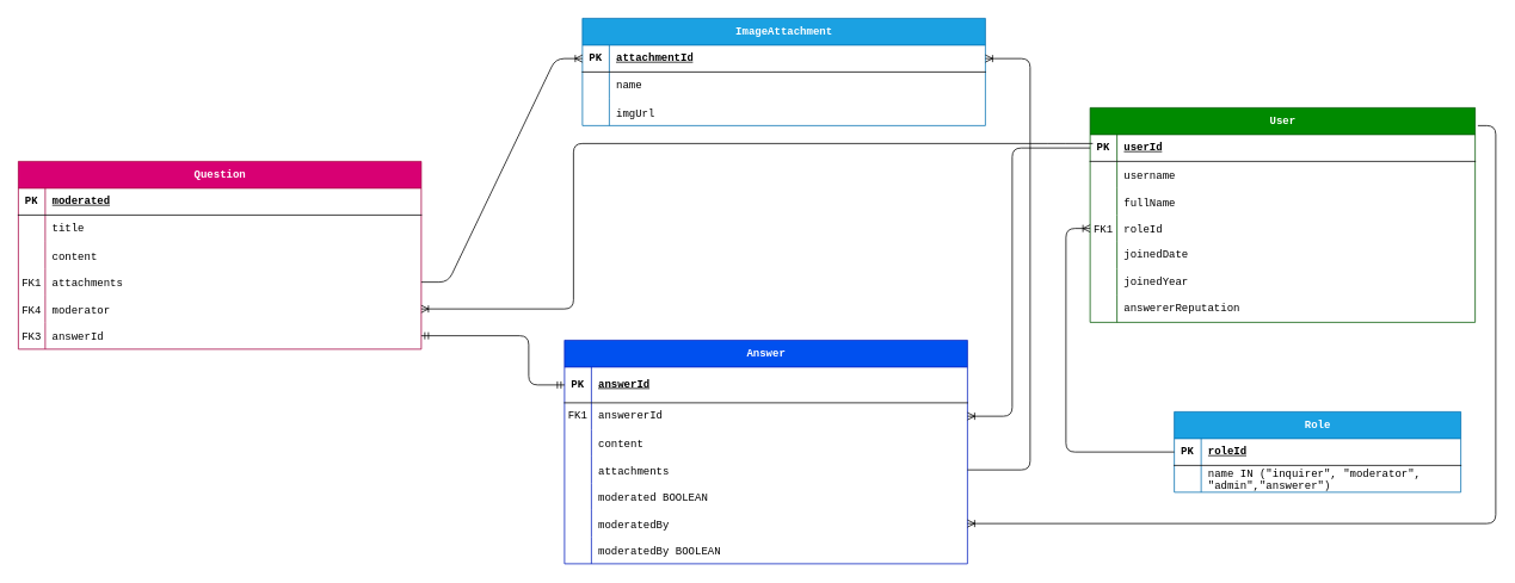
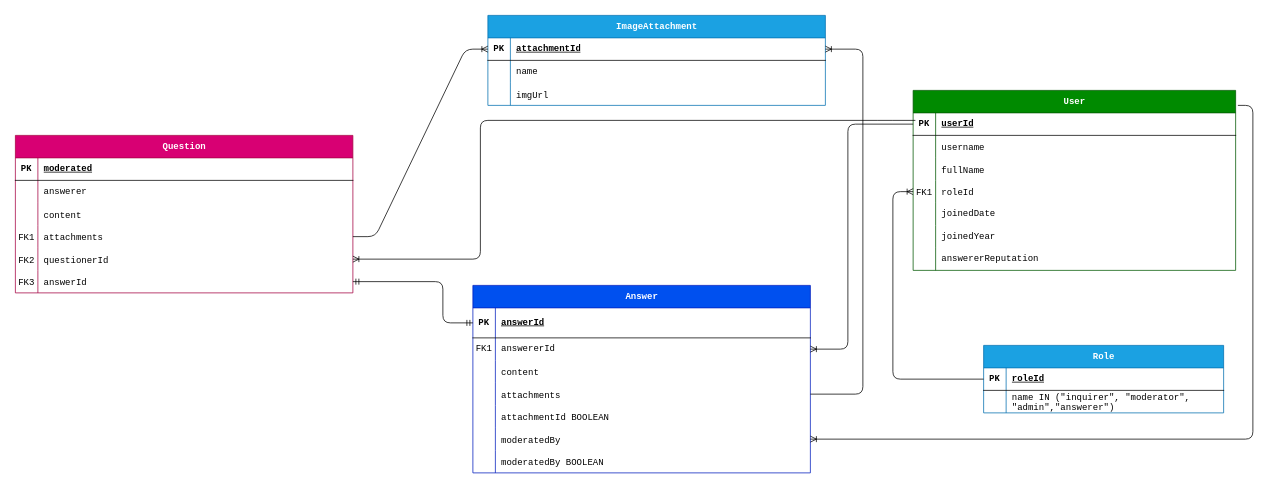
- <mxCell id="38" value="title" style="shape=partialRectangle;connectable=0;fillColor=none;top=0;left=0;bottom=0;right=0;align=left;spacingLeft=6;overflow=hidden;whiteSpace=wrap;html=1;fontFamily=Courier New;" vertex="1" parent="36"><mxGeometry x="30" width="420" height="30" as="geometry"><mxRectangle width="420" height="30" as="alternateBounds" /></mxGeometry></mxCell>
+ <mxCell id="38" value="answerer" style="shape=partialRectangle;connectable=0;fillColor=none;top=0;left=0;bottom=0;right=0;align=left;spacingLeft=6;overflow=hidden;whiteSpace=wrap;html=1;fontFamily=Courier New;" vertex="1" parent="36"><mxGeometry x="30" width="420" height="30" as="geometry"><mxRectangle width="420" height="30" as="alternateBounds" /></mxGeometry></mxCell>
- <mxCell id="46" value="FK4" style="shape=partialRectangle;connectable=0;fillColor=none;top=0;left=0;bottom=0;right=0;editable=1;overflow=hidden;fontFamily=Courier New;" vertex="1" parent="45"><mxGeometry width="30" height="30" as="geometry"><mxRectangle width="30" height="30" as="alternateBounds" /></mxGeometry></mxCell>
+ <mxCell id="46" value="FK2" style="shape=partialRectangle;connectable=0;fillColor=none;top=0;left=0;bottom=0;right=0;editable=1;overflow=hidden;fontFamily=Courier New;" vertex="1" parent="45"><mxGeometry width="30" height="30" as="geometry"><mxRectangle width="30" height="30" as="alternateBounds" /></mxGeometry></mxCell>
- <mxCell id="47" value="moderator" style="shape=partialRectangle;connectable=0;fillColor=none;top=0;left=0;bottom=0;right=0;align=left;spacingLeft=6;overflow=hidden;fontFamily=Courier New;" vertex="1" parent="45"><mxGeometry x="30" width="420" height="30" as="geometry"><mxRectangle width="420" height="30" as="alternateBounds" /></mxGeometry></mxCell>
+ <mxCell id="47" value="questionerId" style="shape=partialRectangle;connectable=0;fillColor=none;top=0;left=0;bottom=0;right=0;align=left;spacingLeft=6;overflow=hidden;fontFamily=Courier New;" vertex="1" parent="45"><mxGeometry x="30" width="420" height="30" as="geometry"><mxRectangle width="420" height="30" as="alternateBounds" /></mxGeometry></mxCell>
- <mxCell id="66" value="moderated BOOLEAN" style="shape=partialRectangle;connectable=0;fillColor=none;top=0;left=0;bottom=0;right=0;align=left;spacingLeft=6;overflow=hidden;fontFamily=Courier New;" vertex="1" parent="64"><mxGeometry x="30" width="420" height="30" as="geometry"><mxRectangle width="420" height="30" as="alternateBounds" /></mxGeometry></mxCell>
+ <mxCell id="66" value="attachmentId BOOLEAN" style="shape=partialRectangle;connectable=0;fillColor=none;top=0;left=0;bottom=0;right=0;align=left;spacingLeft=6;overflow=hidden;fontFamily=Courier New;" vertex="1" parent="64"><mxGeometry x="30" width="420" height="30" as="geometry"><mxRectangle width="420" height="30" as="alternateBounds" /></mxGeometry></mxCell>
